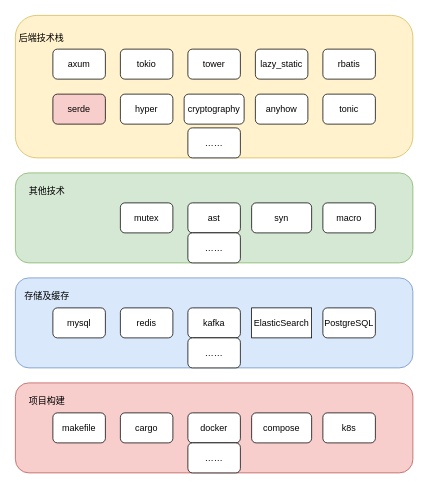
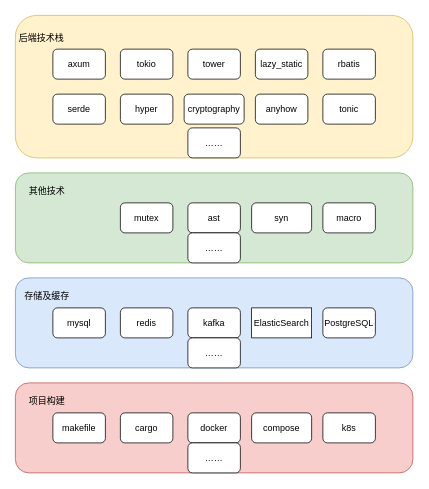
- <mxCell id="4" value="serde" style="rounded=1;whiteSpace=wrap;html=1;fillColor=#f8cecc;" vertex="1" parent="1"><mxGeometry x="70" y="125" width="70" height="40" as="geometry" /></mxCell>
+ <mxCell id="4" value="serde" style="rounded=1;whiteSpace=wrap;html=1;" vertex="1" parent="1"><mxGeometry x="70" y="125" width="70" height="40" as="geometry" /></mxCell>
